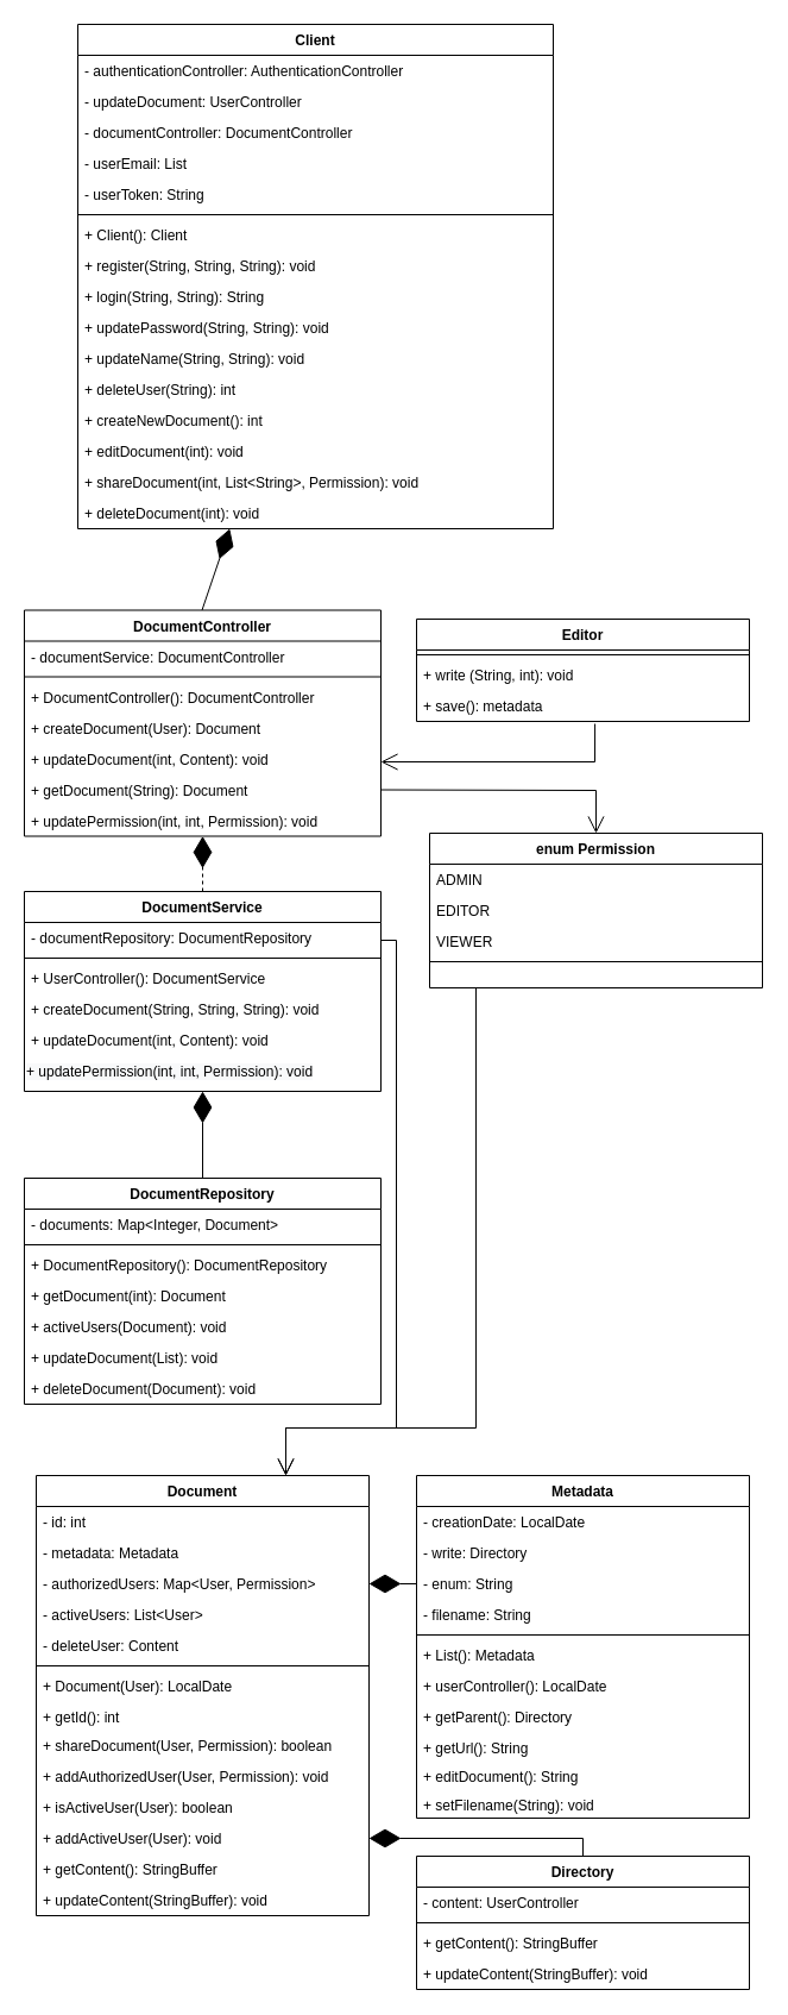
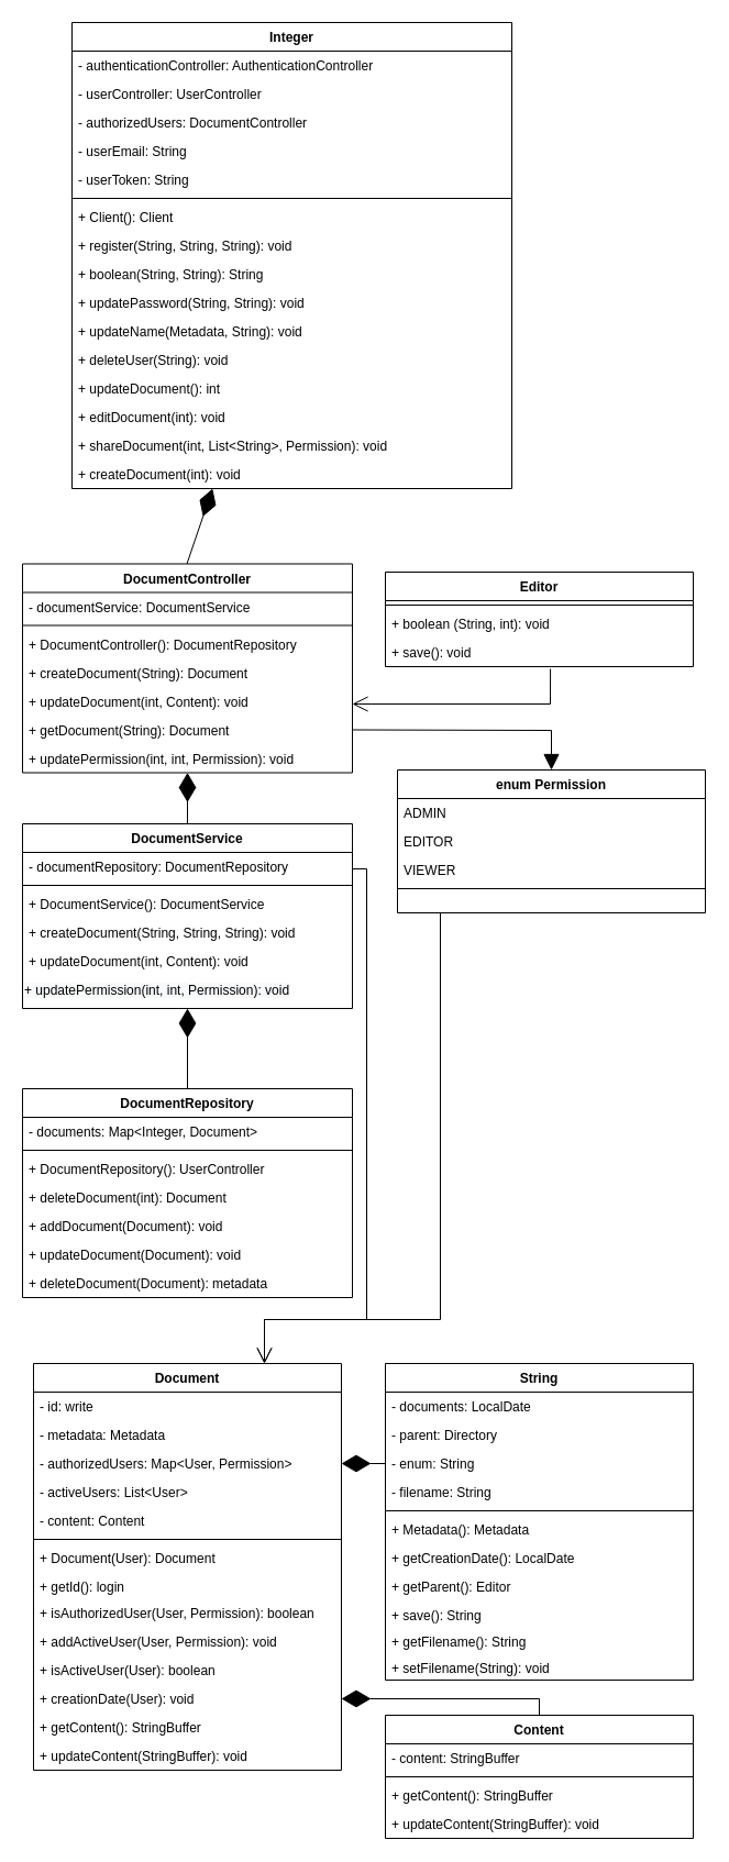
- <mxCell id="73" value="Client" style="swimlane;fontStyle=1;align=center;verticalAlign=top;childLayout=stackLayout;horizontal=1;startSize=26;horizontalStack=0;resizeParent=1;resizeParentMax=0;resizeLast=0;collapsible=1;marginBottom=0;" vertex="1" parent="1"><mxGeometry x="65" y="20" width="400" height="424" as="geometry"><mxRectangle x="560" y="130" width="70" height="30" as="alternateBounds" /></mxGeometry></mxCell>
+ <mxCell id="73" value="Integer" style="swimlane;fontStyle=1;align=center;verticalAlign=top;childLayout=stackLayout;horizontal=1;startSize=26;horizontalStack=0;resizeParent=1;resizeParentMax=0;resizeLast=0;collapsible=1;marginBottom=0;" vertex="1" parent="1"><mxGeometry x="65" y="20" width="400" height="424" as="geometry"><mxRectangle x="560" y="130" width="70" height="30" as="alternateBounds" /></mxGeometry></mxCell>
- <mxCell id="75" value="- updateDocument: UserController" style="text;strokeColor=none;fillColor=none;align=left;verticalAlign=top;spacingLeft=4;spacingRight=4;overflow=hidden;rotatable=0;points=[[0,0.5],[1,0.5]];portConstraint=eastwest;" vertex="1" parent="73"><mxGeometry y="52" width="400" height="26" as="geometry" /></mxCell>
+ <mxCell id="75" value="- userController: UserController" style="text;strokeColor=none;fillColor=none;align=left;verticalAlign=top;spacingLeft=4;spacingRight=4;overflow=hidden;rotatable=0;points=[[0,0.5],[1,0.5]];portConstraint=eastwest;" vertex="1" parent="73"><mxGeometry y="52" width="400" height="26" as="geometry" /></mxCell>
- <mxCell id="76" value="- documentController: DocumentController" style="text;strokeColor=none;fillColor=none;align=left;verticalAlign=top;spacingLeft=4;spacingRight=4;overflow=hidden;rotatable=0;points=[[0,0.5],[1,0.5]];portConstraint=eastwest;" vertex="1" parent="73"><mxGeometry y="78" width="400" height="26" as="geometry" /></mxCell>
+ <mxCell id="76" value="- authorizedUsers: DocumentController" style="text;strokeColor=none;fillColor=none;align=left;verticalAlign=top;spacingLeft=4;spacingRight=4;overflow=hidden;rotatable=0;points=[[0,0.5],[1,0.5]];portConstraint=eastwest;" vertex="1" parent="73"><mxGeometry y="78" width="400" height="26" as="geometry" /></mxCell>
- <mxCell id="77" value="- userEmail: List" style="text;strokeColor=none;fillColor=none;align=left;verticalAlign=top;spacingLeft=4;spacingRight=4;overflow=hidden;rotatable=0;points=[[0,0.5],[1,0.5]];portConstraint=eastwest;" vertex="1" parent="73"><mxGeometry y="104" width="400" height="26" as="geometry" /></mxCell>
+ <mxCell id="77" value="- userEmail: String" style="text;strokeColor=none;fillColor=none;align=left;verticalAlign=top;spacingLeft=4;spacingRight=4;overflow=hidden;rotatable=0;points=[[0,0.5],[1,0.5]];portConstraint=eastwest;" vertex="1" parent="73"><mxGeometry y="104" width="400" height="26" as="geometry" /></mxCell>
- <mxCell id="82" value="+ login(String, String): String" style="text;align=left;verticalAlign=top;spacingLeft=4;spacingRight=4;overflow=hidden;rotatable=0;points=[[0,0.5],[1,0.5]];portConstraint=eastwest;" vertex="1" parent="73"><mxGeometry y="216" width="400" height="26" as="geometry" /></mxCell>
+ <mxCell id="82" value="+ boolean(String, String): String" style="text;align=left;verticalAlign=top;spacingLeft=4;spacingRight=4;overflow=hidden;rotatable=0;points=[[0,0.5],[1,0.5]];portConstraint=eastwest;" vertex="1" parent="73"><mxGeometry y="216" width="400" height="26" as="geometry" /></mxCell>
- <mxCell id="84" value="+ updateName(String, String): void" style="text;align=left;verticalAlign=top;spacingLeft=4;spacingRight=4;overflow=hidden;rotatable=0;points=[[0,0.5],[1,0.5]];portConstraint=eastwest;" vertex="1" parent="73"><mxGeometry y="268" width="400" height="26" as="geometry" /></mxCell>
+ <mxCell id="84" value="+ updateName(Metadata, String): void" style="text;align=left;verticalAlign=top;spacingLeft=4;spacingRight=4;overflow=hidden;rotatable=0;points=[[0,0.5],[1,0.5]];portConstraint=eastwest;" vertex="1" parent="73"><mxGeometry y="268" width="400" height="26" as="geometry" /></mxCell>
- <mxCell id="85" value="+ deleteUser(String): int" style="text;align=left;verticalAlign=top;spacingLeft=4;spacingRight=4;overflow=hidden;rotatable=0;points=[[0,0.5],[1,0.5]];portConstraint=eastwest;" vertex="1" parent="73"><mxGeometry y="294" width="400" height="26" as="geometry" /></mxCell>
+ <mxCell id="85" value="+ deleteUser(String): void" style="text;align=left;verticalAlign=top;spacingLeft=4;spacingRight=4;overflow=hidden;rotatable=0;points=[[0,0.5],[1,0.5]];portConstraint=eastwest;" vertex="1" parent="73"><mxGeometry y="294" width="400" height="26" as="geometry" /></mxCell>
- <mxCell id="86" value="+ createNewDocument(): int" style="text;align=left;verticalAlign=top;spacingLeft=4;spacingRight=4;overflow=hidden;rotatable=0;points=[[0,0.5],[1,0.5]];portConstraint=eastwest;" vertex="1" parent="73"><mxGeometry y="320" width="400" height="26" as="geometry" /></mxCell>
+ <mxCell id="86" value="+ updateDocument(): int" style="text;align=left;verticalAlign=top;spacingLeft=4;spacingRight=4;overflow=hidden;rotatable=0;points=[[0,0.5],[1,0.5]];portConstraint=eastwest;" vertex="1" parent="73"><mxGeometry y="320" width="400" height="26" as="geometry" /></mxCell>
- <mxCell id="89" value="+ deleteDocument(int): void" style="text;align=left;verticalAlign=top;spacingLeft=4;spacingRight=4;overflow=hidden;rotatable=0;points=[[0,0.5],[1,0.5]];portConstraint=eastwest;" vertex="1" parent="73"><mxGeometry y="398" width="400" height="26" as="geometry" /></mxCell>
+ <mxCell id="89" value="+ createDocument(int): void" style="text;align=left;verticalAlign=top;spacingLeft=4;spacingRight=4;overflow=hidden;rotatable=0;points=[[0,0.5],[1,0.5]];portConstraint=eastwest;" vertex="1" parent="73"><mxGeometry y="398" width="400" height="26" as="geometry" /></mxCell>
- <mxCell id="32" value="- documentService: DocumentController" style="text;strokeColor=none;fillColor=none;align=left;verticalAlign=top;spacingLeft=4;spacingRight=4;overflow=hidden;rotatable=0;points=[[0,0.5],[1,0.5]];portConstraint=eastwest;" vertex="1" parent="31"><mxGeometry y="26" width="300" height="26" as="geometry" /></mxCell>
+ <mxCell id="32" value="- documentService: DocumentService" style="text;strokeColor=none;fillColor=none;align=left;verticalAlign=top;spacingLeft=4;spacingRight=4;overflow=hidden;rotatable=0;points=[[0,0.5],[1,0.5]];portConstraint=eastwest;" vertex="1" parent="31"><mxGeometry y="26" width="300" height="26" as="geometry" /></mxCell>
- <mxCell id="29" value="+ write (String, int): void" style="text;align=left;verticalAlign=top;spacingLeft=4;spacingRight=4;overflow=hidden;rotatable=0;points=[[0,0.5],[1,0.5]];portConstraint=eastwest;" vertex="1" parent="27"><mxGeometry y="34" width="280" height="26" as="geometry" /></mxCell>
+ <mxCell id="29" value="+ boolean (String, int): void" style="text;align=left;verticalAlign=top;spacingLeft=4;spacingRight=4;overflow=hidden;rotatable=0;points=[[0,0.5],[1,0.5]];portConstraint=eastwest;" vertex="1" parent="27"><mxGeometry y="34" width="280" height="26" as="geometry" /></mxCell>
- <mxCell id="34" value="+ DocumentController(): DocumentController" style="text;align=left;verticalAlign=top;spacingLeft=4;spacingRight=4;overflow=hidden;rotatable=0;points=[[0,0.5],[1,0.5]];portConstraint=eastwest;" vertex="1" parent="31"><mxGeometry y="60" width="300" height="26" as="geometry" /></mxCell>
+ <mxCell id="34" value="+ DocumentController(): DocumentRepository" style="text;align=left;verticalAlign=top;spacingLeft=4;spacingRight=4;overflow=hidden;rotatable=0;points=[[0,0.5],[1,0.5]];portConstraint=eastwest;" vertex="1" parent="31"><mxGeometry y="60" width="300" height="26" as="geometry" /></mxCell>
- <mxCell id="30" value="+ save(): metadata" style="text;align=left;verticalAlign=top;spacingLeft=4;spacingRight=4;overflow=hidden;rotatable=0;points=[[0,0.5],[1,0.5]];portConstraint=eastwest;" vertex="1" parent="27"><mxGeometry y="60" width="280" height="26" as="geometry" /></mxCell>
+ <mxCell id="30" value="+ save(): void" style="text;align=left;verticalAlign=top;spacingLeft=4;spacingRight=4;overflow=hidden;rotatable=0;points=[[0,0.5],[1,0.5]];portConstraint=eastwest;" vertex="1" parent="27"><mxGeometry y="60" width="280" height="26" as="geometry" /></mxCell>
- <mxCell id="35" value="+ createDocument(User): Document" style="text;align=left;verticalAlign=top;spacingLeft=4;spacingRight=4;overflow=hidden;rotatable=0;points=[[0,0.5],[1,0.5]];portConstraint=eastwest;" vertex="1" parent="31"><mxGeometry y="86" width="300" height="26" as="geometry" /></mxCell>
+ <mxCell id="35" value="+ createDocument(String): Document" style="text;align=left;verticalAlign=top;spacingLeft=4;spacingRight=4;overflow=hidden;rotatable=0;points=[[0,0.5],[1,0.5]];portConstraint=eastwest;" vertex="1" parent="31"><mxGeometry y="86" width="300" height="26" as="geometry" /></mxCell>
- <mxCell id="68" value="" style="endArrow=open;endFill=1;endSize=12;html=1;rounded=0;entryX=0.5;entryY=0;entryDx=0;entryDy=0;exitX=1;exitY=0.5;exitDx=0;exitDy=0;" edge="1" parent="1" source="37" target="17"><mxGeometry width="160" relative="1" as="geometry"><mxPoint x="360" y="640" as="sourcePoint" /><mxPoint x="520" y="640" as="targetPoint" /><Array as="points"><mxPoint x="501" y="664" /></Array></mxGeometry></mxCell>
+ <mxCell id="68" value="" style="endArrow=block;endFill=1;endSize=12;html=1;rounded=0;entryX=0.5;entryY=0;entryDx=0;entryDy=0;exitX=1;exitY=0.5;exitDx=0;exitDy=0;" edge="1" parent="1" source="37" target="17"><mxGeometry width="160" relative="1" as="geometry"><mxPoint x="360" y="640" as="sourcePoint" /><mxPoint x="520" y="640" as="targetPoint" /><Array as="points"><mxPoint x="501" y="664" /></Array></mxGeometry></mxCell>
- <mxCell id="46" value="" style="endArrow=diamondThin;endFill=1;endSize=24;html=1;rounded=0;exitX=0.5;exitY=0;exitDx=0;exitDy=0;dashed=1;" edge="1" parent="1" source="39" target="31"><mxGeometry width="160" relative="1" as="geometry"><mxPoint x="169.5" y="745" as="sourcePoint" /><mxPoint x="170" y="680" as="targetPoint" /></mxGeometry></mxCell>
+ <mxCell id="46" value="" style="endArrow=diamondThin;endFill=1;endSize=24;html=1;rounded=0;exitX=0.5;exitY=0;exitDx=0;exitDy=0;" edge="1" parent="1" source="39" target="31"><mxGeometry width="160" relative="1" as="geometry"><mxPoint x="169.5" y="745" as="sourcePoint" /><mxPoint x="170" y="680" as="targetPoint" /></mxGeometry></mxCell>
- <mxCell id="42" value="+ UserController(): DocumentService" style="text;align=left;verticalAlign=top;spacingLeft=4;spacingRight=4;overflow=hidden;rotatable=0;points=[[0,0.5],[1,0.5]];portConstraint=eastwest;" vertex="1" parent="39"><mxGeometry y="60" width="300" height="26" as="geometry" /></mxCell>
+ <mxCell id="42" value="+ DocumentService(): DocumentService" style="text;align=left;verticalAlign=top;spacingLeft=4;spacingRight=4;overflow=hidden;rotatable=0;points=[[0,0.5],[1,0.5]];portConstraint=eastwest;" vertex="1" parent="39"><mxGeometry y="60" width="300" height="26" as="geometry" /></mxCell>
- <mxCell id="50" value="+ DocumentRepository(): DocumentRepository" style="text;align=left;verticalAlign=top;spacingLeft=4;spacingRight=4;overflow=hidden;rotatable=0;points=[[0,0.5],[1,0.5]];portConstraint=eastwest;" vertex="1" parent="47"><mxGeometry y="60" width="300" height="26" as="geometry" /></mxCell>
+ <mxCell id="50" value="+ DocumentRepository(): UserController" style="text;align=left;verticalAlign=top;spacingLeft=4;spacingRight=4;overflow=hidden;rotatable=0;points=[[0,0.5],[1,0.5]];portConstraint=eastwest;" vertex="1" parent="47"><mxGeometry y="60" width="300" height="26" as="geometry" /></mxCell>
- <mxCell id="51" value="+ getDocument(int): Document" style="text;align=left;verticalAlign=top;spacingLeft=4;spacingRight=4;overflow=hidden;rotatable=0;points=[[0,0.5],[1,0.5]];portConstraint=eastwest;" vertex="1" parent="47"><mxGeometry y="86" width="300" height="26" as="geometry" /></mxCell>
+ <mxCell id="51" value="+ deleteDocument(int): Document" style="text;align=left;verticalAlign=top;spacingLeft=4;spacingRight=4;overflow=hidden;rotatable=0;points=[[0,0.5],[1,0.5]];portConstraint=eastwest;" vertex="1" parent="47"><mxGeometry y="86" width="300" height="26" as="geometry" /></mxCell>
- <mxCell id="52" value="+ activeUsers(Document): void" style="text;align=left;verticalAlign=top;spacingLeft=4;spacingRight=4;overflow=hidden;rotatable=0;points=[[0,0.5],[1,0.5]];portConstraint=eastwest;" vertex="1" parent="47"><mxGeometry y="112" width="300" height="26" as="geometry" /></mxCell>
+ <mxCell id="52" value="+ addDocument(Document): void" style="text;align=left;verticalAlign=top;spacingLeft=4;spacingRight=4;overflow=hidden;rotatable=0;points=[[0,0.5],[1,0.5]];portConstraint=eastwest;" vertex="1" parent="47"><mxGeometry y="112" width="300" height="26" as="geometry" /></mxCell>
- <mxCell id="53" value="+ updateDocument(List): void" style="text;align=left;verticalAlign=top;spacingLeft=4;spacingRight=4;overflow=hidden;rotatable=0;points=[[0,0.5],[1,0.5]];portConstraint=eastwest;" vertex="1" parent="47"><mxGeometry y="138" width="300" height="26" as="geometry" /></mxCell>
+ <mxCell id="53" value="+ updateDocument(Document): void" style="text;align=left;verticalAlign=top;spacingLeft=4;spacingRight=4;overflow=hidden;rotatable=0;points=[[0,0.5],[1,0.5]];portConstraint=eastwest;" vertex="1" parent="47"><mxGeometry y="138" width="300" height="26" as="geometry" /></mxCell>
- <mxCell id="54" value="+ deleteDocument(Document): void" style="text;align=left;verticalAlign=top;spacingLeft=4;spacingRight=4;overflow=hidden;rotatable=0;points=[[0,0.5],[1,0.5]];portConstraint=eastwest;" vertex="1" parent="47"><mxGeometry y="164" width="300" height="26" as="geometry" /></mxCell>
+ <mxCell id="54" value="+ deleteDocument(Document): metadata" style="text;align=left;verticalAlign=top;spacingLeft=4;spacingRight=4;overflow=hidden;rotatable=0;points=[[0,0.5],[1,0.5]];portConstraint=eastwest;" vertex="1" parent="47"><mxGeometry y="164" width="300" height="26" as="geometry" /></mxCell>
- <mxCell id="56" value="Metadata" style="swimlane;fontStyle=1;align=center;verticalAlign=top;childLayout=stackLayout;horizontal=1;startSize=26;horizontalStack=0;resizeParent=1;resizeParentMax=0;resizeLast=0;collapsible=1;marginBottom=0;" vertex="1" parent="1"><mxGeometry x="350" y="1240" width="280" height="288" as="geometry" /></mxCell>
+ <mxCell id="56" value="String" style="swimlane;fontStyle=1;align=center;verticalAlign=top;childLayout=stackLayout;horizontal=1;startSize=26;horizontalStack=0;resizeParent=1;resizeParentMax=0;resizeLast=0;collapsible=1;marginBottom=0;" vertex="1" parent="1"><mxGeometry x="350" y="1240" width="280" height="288" as="geometry" /></mxCell>
- <mxCell id="3" value="- id: int" style="text;strokeColor=none;fillColor=none;align=left;verticalAlign=top;spacingLeft=4;spacingRight=4;overflow=hidden;rotatable=0;points=[[0,0.5],[1,0.5]];portConstraint=eastwest;" vertex="1" parent="2"><mxGeometry y="26" width="280" height="26" as="geometry" /></mxCell>
+ <mxCell id="3" value="- id: write" style="text;strokeColor=none;fillColor=none;align=left;verticalAlign=top;spacingLeft=4;spacingRight=4;overflow=hidden;rotatable=0;points=[[0,0.5],[1,0.5]];portConstraint=eastwest;" vertex="1" parent="2"><mxGeometry y="26" width="280" height="26" as="geometry" /></mxCell>
- <mxCell id="57" value="- creationDate: LocalDate" style="text;strokeColor=none;fillColor=none;align=left;verticalAlign=top;spacingLeft=4;spacingRight=4;overflow=hidden;rotatable=0;points=[[0,0.5],[1,0.5]];portConstraint=eastwest;" vertex="1" parent="56"><mxGeometry y="26" width="280" height="26" as="geometry" /></mxCell>
+ <mxCell id="57" value="- documents: LocalDate" style="text;strokeColor=none;fillColor=none;align=left;verticalAlign=top;spacingLeft=4;spacingRight=4;overflow=hidden;rotatable=0;points=[[0,0.5],[1,0.5]];portConstraint=eastwest;" vertex="1" parent="56"><mxGeometry y="26" width="280" height="26" as="geometry" /></mxCell>
- <mxCell id="58" value="- write: Directory" style="text;strokeColor=none;fillColor=none;align=left;verticalAlign=top;spacingLeft=4;spacingRight=4;overflow=hidden;rotatable=0;points=[[0,0.5],[1,0.5]];portConstraint=eastwest;" vertex="1" parent="56"><mxGeometry y="52" width="280" height="26" as="geometry" /></mxCell>
+ <mxCell id="58" value="- parent: Directory" style="text;strokeColor=none;fillColor=none;align=left;verticalAlign=top;spacingLeft=4;spacingRight=4;overflow=hidden;rotatable=0;points=[[0,0.5],[1,0.5]];portConstraint=eastwest;" vertex="1" parent="56"><mxGeometry y="52" width="280" height="26" as="geometry" /></mxCell>
- <mxCell id="7" value="- deleteUser: Content" style="text;strokeColor=none;fillColor=none;align=left;verticalAlign=top;spacingLeft=4;spacingRight=4;overflow=hidden;rotatable=0;points=[[0,0.5],[1,0.5]];portConstraint=eastwest;" vertex="1" parent="2"><mxGeometry y="130" width="280" height="26" as="geometry" /></mxCell>
+ <mxCell id="7" value="- content: Content" style="text;strokeColor=none;fillColor=none;align=left;verticalAlign=top;spacingLeft=4;spacingRight=4;overflow=hidden;rotatable=0;points=[[0,0.5],[1,0.5]];portConstraint=eastwest;" vertex="1" parent="2"><mxGeometry y="130" width="280" height="26" as="geometry" /></mxCell>
- <mxCell id="62" value="+ List(): Metadata" style="text;align=left;verticalAlign=top;spacingLeft=4;spacingRight=4;overflow=hidden;rotatable=0;points=[[0,0.5],[1,0.5]];portConstraint=eastwest;" vertex="1" parent="56"><mxGeometry y="138" width="280" height="26" as="geometry" /></mxCell>
+ <mxCell id="62" value="+ Metadata(): Metadata" style="text;align=left;verticalAlign=top;spacingLeft=4;spacingRight=4;overflow=hidden;rotatable=0;points=[[0,0.5],[1,0.5]];portConstraint=eastwest;" vertex="1" parent="56"><mxGeometry y="138" width="280" height="26" as="geometry" /></mxCell>
- <mxCell id="9" value="+ Document(User): LocalDate" style="text;align=left;verticalAlign=top;spacingLeft=4;spacingRight=4;overflow=hidden;rotatable=0;points=[[0,0.5],[1,0.5]];portConstraint=eastwest;" vertex="1" parent="2"><mxGeometry y="164" width="280" height="26" as="geometry" /></mxCell>
+ <mxCell id="9" value="+ Document(User): Document" style="text;align=left;verticalAlign=top;spacingLeft=4;spacingRight=4;overflow=hidden;rotatable=0;points=[[0,0.5],[1,0.5]];portConstraint=eastwest;" vertex="1" parent="2"><mxGeometry y="164" width="280" height="26" as="geometry" /></mxCell>
- <mxCell id="63" value="+ userController(): LocalDate" style="text;align=left;verticalAlign=top;spacingLeft=4;spacingRight=4;overflow=hidden;rotatable=0;points=[[0,0.5],[1,0.5]];portConstraint=eastwest;" vertex="1" parent="56"><mxGeometry y="164" width="280" height="26" as="geometry" /></mxCell>
+ <mxCell id="63" value="+ getCreationDate(): LocalDate" style="text;align=left;verticalAlign=top;spacingLeft=4;spacingRight=4;overflow=hidden;rotatable=0;points=[[0,0.5],[1,0.5]];portConstraint=eastwest;" vertex="1" parent="56"><mxGeometry y="164" width="280" height="26" as="geometry" /></mxCell>
- <mxCell id="10" value="+ getId(): int" style="text;align=left;verticalAlign=top;spacingLeft=4;spacingRight=4;overflow=hidden;rotatable=0;points=[[0,0.5],[1,0.5]];portConstraint=eastwest;" vertex="1" parent="2"><mxGeometry y="190" width="280" height="24" as="geometry" /></mxCell>
+ <mxCell id="10" value="+ getId(): login" style="text;align=left;verticalAlign=top;spacingLeft=4;spacingRight=4;overflow=hidden;rotatable=0;points=[[0,0.5],[1,0.5]];portConstraint=eastwest;" vertex="1" parent="2"><mxGeometry y="190" width="280" height="24" as="geometry" /></mxCell>
- <mxCell id="64" value="+ getParent(): Directory" style="text;align=left;verticalAlign=top;spacingLeft=4;spacingRight=4;overflow=hidden;rotatable=0;points=[[0,0.5],[1,0.5]];portConstraint=eastwest;" vertex="1" parent="56"><mxGeometry y="190" width="280" height="26" as="geometry" /></mxCell>
+ <mxCell id="64" value="+ getParent(): Editor" style="text;align=left;verticalAlign=top;spacingLeft=4;spacingRight=4;overflow=hidden;rotatable=0;points=[[0,0.5],[1,0.5]];portConstraint=eastwest;" vertex="1" parent="56"><mxGeometry y="190" width="280" height="26" as="geometry" /></mxCell>
- <mxCell id="11" value="+ shareDocument(User, Permission): boolean" style="text;align=left;verticalAlign=top;spacingLeft=4;spacingRight=4;overflow=hidden;rotatable=0;points=[[0,0.5],[1,0.5]];portConstraint=eastwest;" vertex="1" parent="2"><mxGeometry y="214" width="280" height="26" as="geometry" /></mxCell>
+ <mxCell id="11" value="+ isAuthorizedUser(User, Permission): boolean" style="text;align=left;verticalAlign=top;spacingLeft=4;spacingRight=4;overflow=hidden;rotatable=0;points=[[0,0.5],[1,0.5]];portConstraint=eastwest;" vertex="1" parent="2"><mxGeometry y="214" width="280" height="26" as="geometry" /></mxCell>
- <mxCell id="65" value="+ getUrl(): String" style="text;align=left;verticalAlign=top;spacingLeft=4;spacingRight=4;overflow=hidden;rotatable=0;points=[[0,0.5],[1,0.5]];portConstraint=eastwest;" vertex="1" parent="56"><mxGeometry y="216" width="280" height="24" as="geometry" /></mxCell>
+ <mxCell id="65" value="+ save(): String" style="text;align=left;verticalAlign=top;spacingLeft=4;spacingRight=4;overflow=hidden;rotatable=0;points=[[0,0.5],[1,0.5]];portConstraint=eastwest;" vertex="1" parent="56"><mxGeometry y="216" width="280" height="24" as="geometry" /></mxCell>
- <mxCell id="12" value="+ addAuthorizedUser(User, Permission): void" style="text;align=left;verticalAlign=top;spacingLeft=4;spacingRight=4;overflow=hidden;rotatable=0;points=[[0,0.5],[1,0.5]];portConstraint=eastwest;" vertex="1" parent="2"><mxGeometry y="240" width="280" height="26" as="geometry" /></mxCell>
+ <mxCell id="12" value="+ addActiveUser(User, Permission): void" style="text;align=left;verticalAlign=top;spacingLeft=4;spacingRight=4;overflow=hidden;rotatable=0;points=[[0,0.5],[1,0.5]];portConstraint=eastwest;" vertex="1" parent="2"><mxGeometry y="240" width="280" height="26" as="geometry" /></mxCell>
- <mxCell id="66" value="+ editDocument(): String" style="text;align=left;verticalAlign=top;spacingLeft=4;spacingRight=4;overflow=hidden;rotatable=0;points=[[0,0.5],[1,0.5]];portConstraint=eastwest;" vertex="1" parent="56"><mxGeometry y="240" width="280" height="24" as="geometry" /></mxCell>
+ <mxCell id="66" value="+ getFilename(): String" style="text;align=left;verticalAlign=top;spacingLeft=4;spacingRight=4;overflow=hidden;rotatable=0;points=[[0,0.5],[1,0.5]];portConstraint=eastwest;" vertex="1" parent="56"><mxGeometry y="240" width="280" height="24" as="geometry" /></mxCell>
- <mxCell id="14" value="+ addActiveUser(User): void" style="text;align=left;verticalAlign=top;spacingLeft=4;spacingRight=4;overflow=hidden;rotatable=0;points=[[0,0.5],[1,0.5]];portConstraint=eastwest;" vertex="1" parent="2"><mxGeometry y="292" width="280" height="26" as="geometry" /></mxCell>
+ <mxCell id="14" value="+ creationDate(User): void" style="text;align=left;verticalAlign=top;spacingLeft=4;spacingRight=4;overflow=hidden;rotatable=0;points=[[0,0.5],[1,0.5]];portConstraint=eastwest;" vertex="1" parent="2"><mxGeometry y="292" width="280" height="26" as="geometry" /></mxCell>
- <mxCell id="22" value="Directory" style="swimlane;fontStyle=1;align=center;verticalAlign=top;childLayout=stackLayout;horizontal=1;startSize=26;horizontalStack=0;resizeParent=1;resizeParentMax=0;resizeLast=0;collapsible=1;marginBottom=0;" vertex="1" parent="1"><mxGeometry x="350" y="1560" width="280" height="112" as="geometry" /></mxCell>
+ <mxCell id="22" value="Content" style="swimlane;fontStyle=1;align=center;verticalAlign=top;childLayout=stackLayout;horizontal=1;startSize=26;horizontalStack=0;resizeParent=1;resizeParentMax=0;resizeLast=0;collapsible=1;marginBottom=0;" vertex="1" parent="1"><mxGeometry x="350" y="1560" width="280" height="112" as="geometry" /></mxCell>
- <mxCell id="23" value="- content: UserController" style="text;strokeColor=none;fillColor=none;align=left;verticalAlign=top;spacingLeft=4;spacingRight=4;overflow=hidden;rotatable=0;points=[[0,0.5],[1,0.5]];portConstraint=eastwest;" vertex="1" parent="22"><mxGeometry y="26" width="280" height="26" as="geometry" /></mxCell>
+ <mxCell id="23" value="- content: StringBuffer" style="text;strokeColor=none;fillColor=none;align=left;verticalAlign=top;spacingLeft=4;spacingRight=4;overflow=hidden;rotatable=0;points=[[0,0.5],[1,0.5]];portConstraint=eastwest;" vertex="1" parent="22"><mxGeometry y="26" width="280" height="26" as="geometry" /></mxCell>
